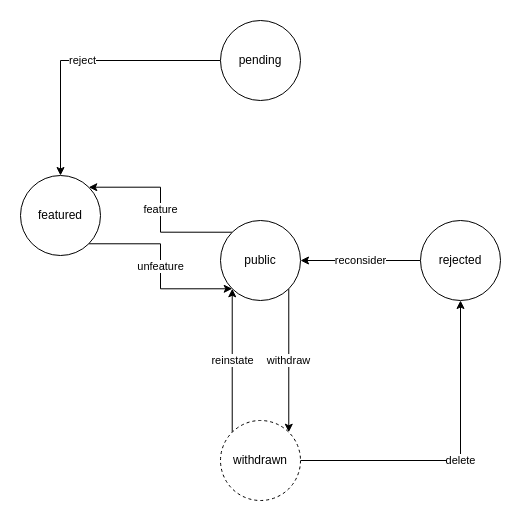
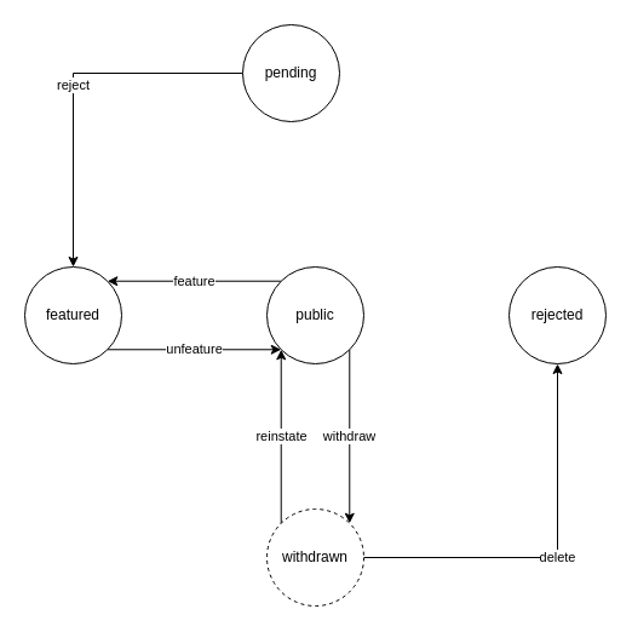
- <mxCell id="3" value="pending" style="ellipse;whiteSpace=wrap;html=1;" vertex="1" parent="1"><mxGeometry x="220" y="20" width="80" height="80" as="geometry" /></mxCell>
+ <mxCell id="3" value="pending" style="ellipse;whiteSpace=wrap;html=1;" vertex="1" parent="1"><mxGeometry x="200" y="20" width="80" height="80" as="geometry" /></mxCell>
- <mxCell id="13" value="featured" style="ellipse;whiteSpace=wrap;html=1;" vertex="1" parent="1"><mxGeometry x="20" y="175" width="80" height="80" as="geometry" /></mxCell>
+ <mxCell id="13" value="featured" style="ellipse;whiteSpace=wrap;html=1;" vertex="1" parent="1"><mxGeometry x="20" y="220" width="80" height="80" as="geometry" /></mxCell>
- <mxCell id="4" value="reconsider" style="edgeStyle=orthogonalEdgeStyle;rounded=0;orthogonalLoop=1;jettySize=auto;html=1;entryX=1;entryY=0.5;entryDx=0;entryDy=0;" edge="1" parent="1" source="5" target="8"><mxGeometry relative="1" as="geometry" /></mxCell>
